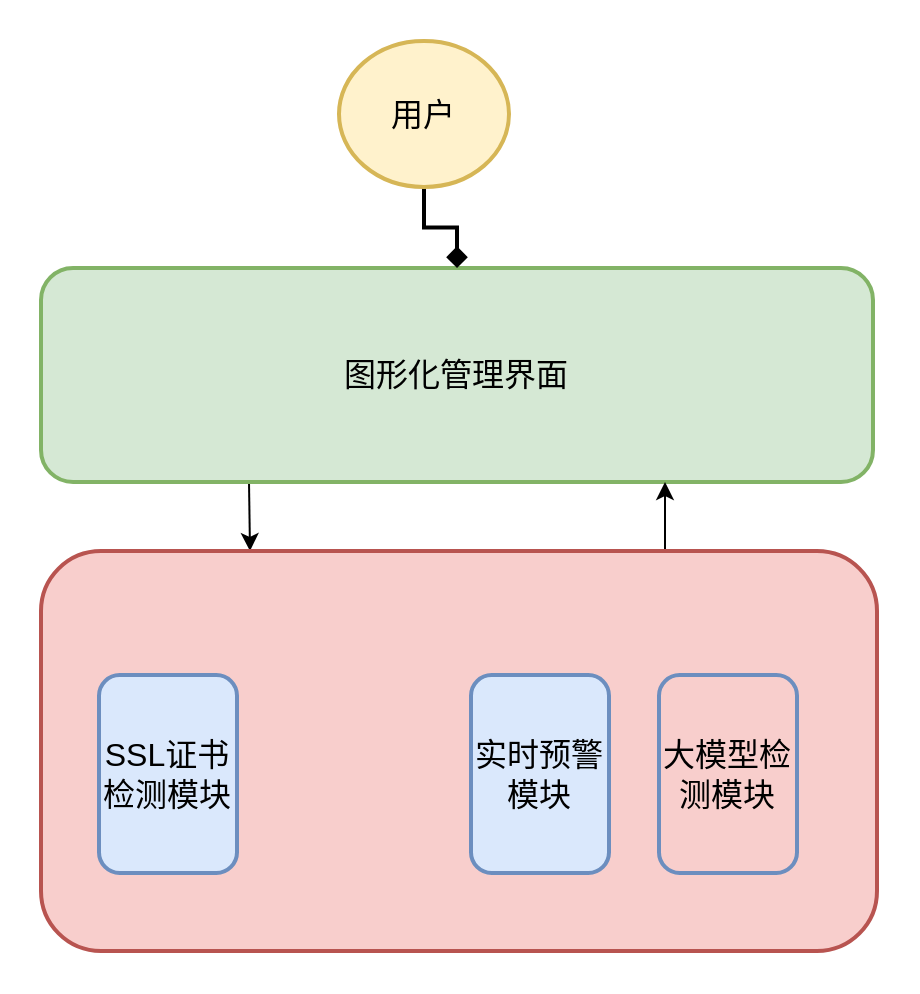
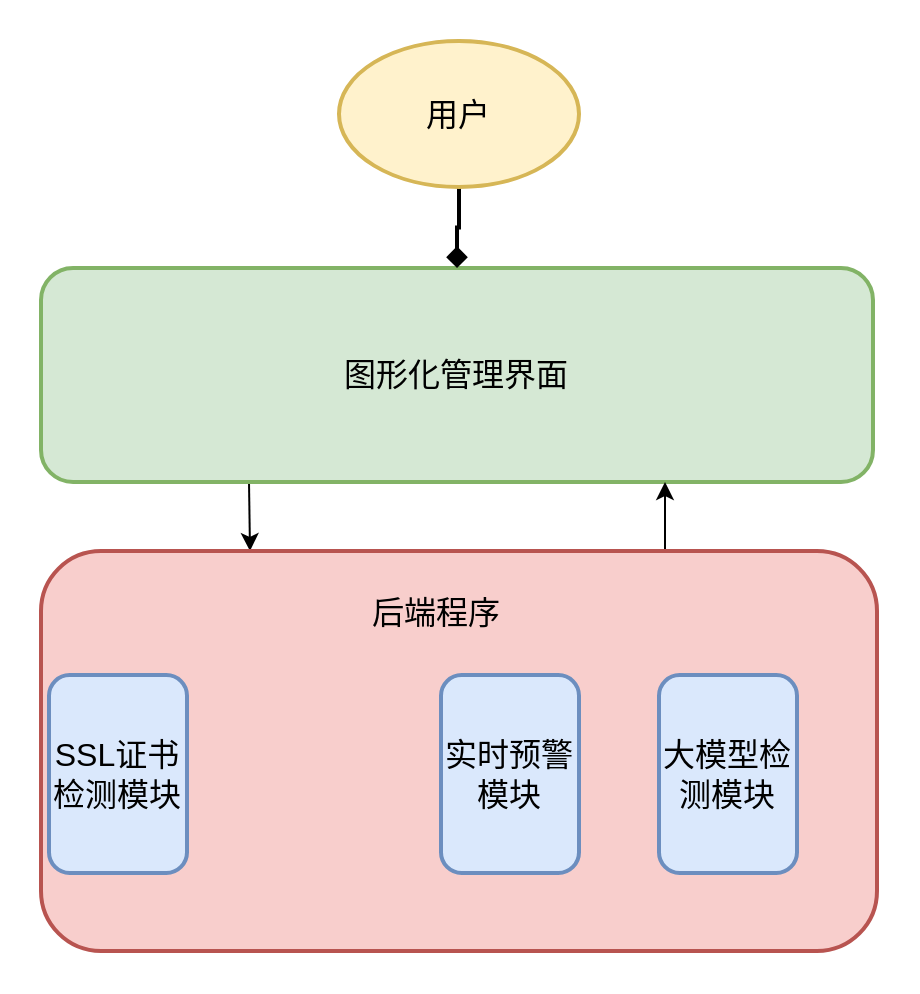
- <mxCell id="11" value="用户" style="ellipse;whiteSpace=wrap;html=1;fillColor=#fff2cc;strokeColor=#d6b656;fontSize=16;strokeWidth=2;" parent="1" vertex="1"><mxGeometry x="169" y="20" width="85" height="73" as="geometry" /></mxCell>
+ <mxCell id="11" value="用户" style="ellipse;whiteSpace=wrap;html=1;fillColor=#fff2cc;strokeColor=#d6b656;fontSize=16;strokeWidth=2;" parent="1" vertex="1"><mxGeometry x="169" y="20" width="120" height="73" as="geometry" /></mxCell>
+ <mxCell id="6" value="后端程序" style="text;html=1;align=center;verticalAlign=middle;whiteSpace=wrap;rounded=0;fontSize=16;strokeWidth=2;" parent="1" vertex="1"><mxGeometry x="135" y="291" width="166" height="30" as="geometry" /></mxCell>
- <mxCell id="7" value="SSL证书检测模块" style="rounded=1;whiteSpace=wrap;html=1;fontSize=16;fillColor=#dae8fc;strokeColor=#6c8ebf;strokeWidth=2;" parent="1" vertex="1"><mxGeometry x="49" y="337" width="69" height="99" as="geometry" /></mxCell>
+ <mxCell id="7" value="SSL证书检测模块" style="rounded=1;whiteSpace=wrap;html=1;fontSize=16;fillColor=#dae8fc;strokeColor=#6c8ebf;strokeWidth=2;" parent="1" vertex="1"><mxGeometry x="24" y="337" width="69" height="99" as="geometry" /></mxCell>
- <mxCell id="8" value="实时预警模块" style="rounded=1;whiteSpace=wrap;html=1;fontSize=16;fillColor=#dae8fc;strokeColor=#6c8ebf;strokeWidth=2;" parent="1" vertex="1"><mxGeometry x="235" y="337" width="69" height="99" as="geometry" /></mxCell>
+ <mxCell id="8" value="实时预警模块" style="rounded=1;whiteSpace=wrap;html=1;fontSize=16;fillColor=#dae8fc;strokeColor=#6c8ebf;strokeWidth=2;" parent="1" vertex="1"><mxGeometry x="220" y="337" width="69" height="99" as="geometry" /></mxCell>
- <mxCell id="9" value="大模型检测模块" style="rounded=1;whiteSpace=wrap;html=1;fontSize=16;fillColor=#f8cecc;strokeColor=#6c8ebf;strokeWidth=2;" parent="1" vertex="1"><mxGeometry x="329" y="337" width="69" height="99" as="geometry" /></mxCell>
+ <mxCell id="9" value="大模型检测模块" style="rounded=1;whiteSpace=wrap;html=1;fontSize=16;fillColor=#dae8fc;strokeColor=#6c8ebf;strokeWidth=2;" parent="1" vertex="1"><mxGeometry x="329" y="337" width="69" height="99" as="geometry" /></mxCell>
